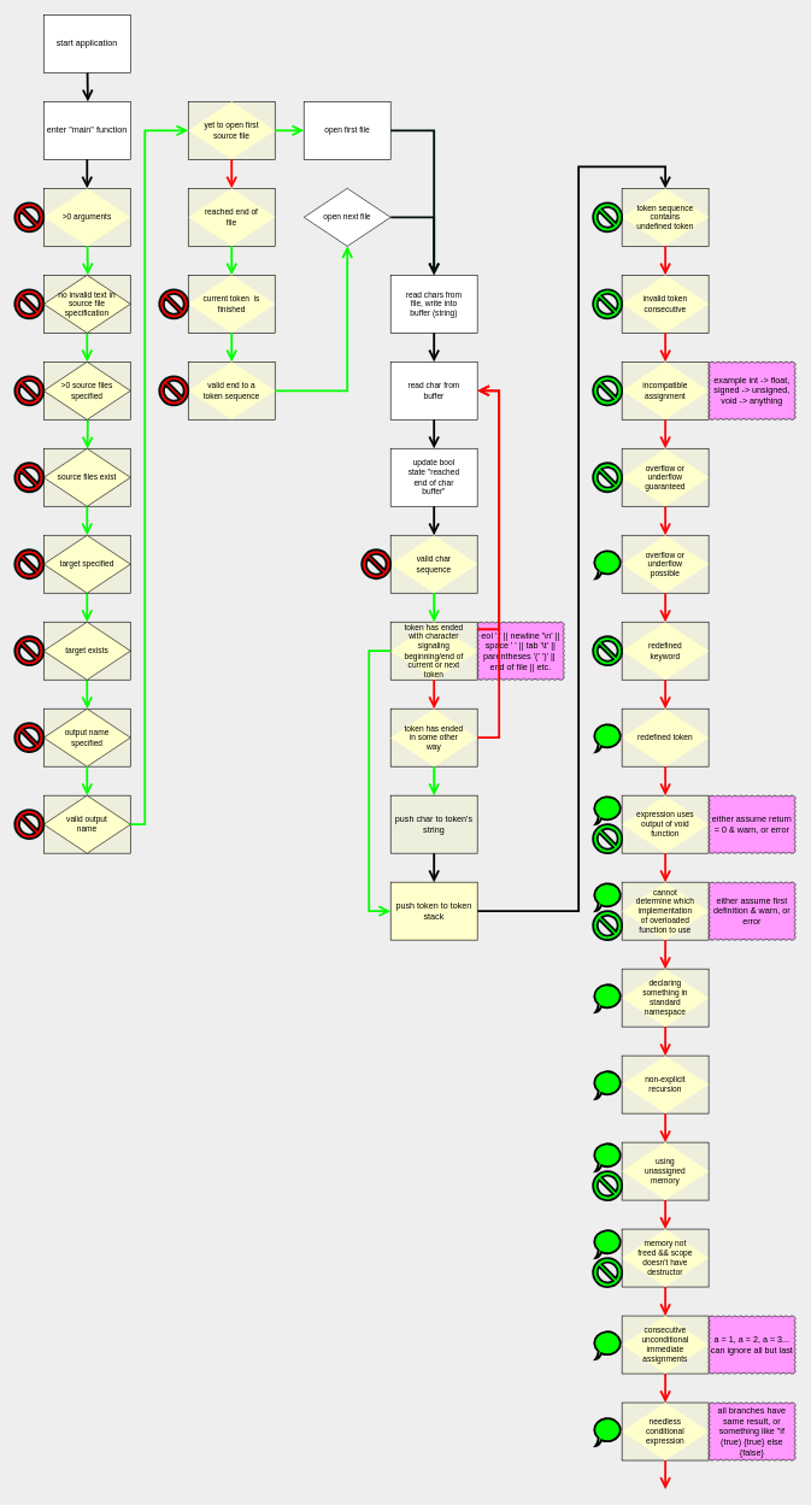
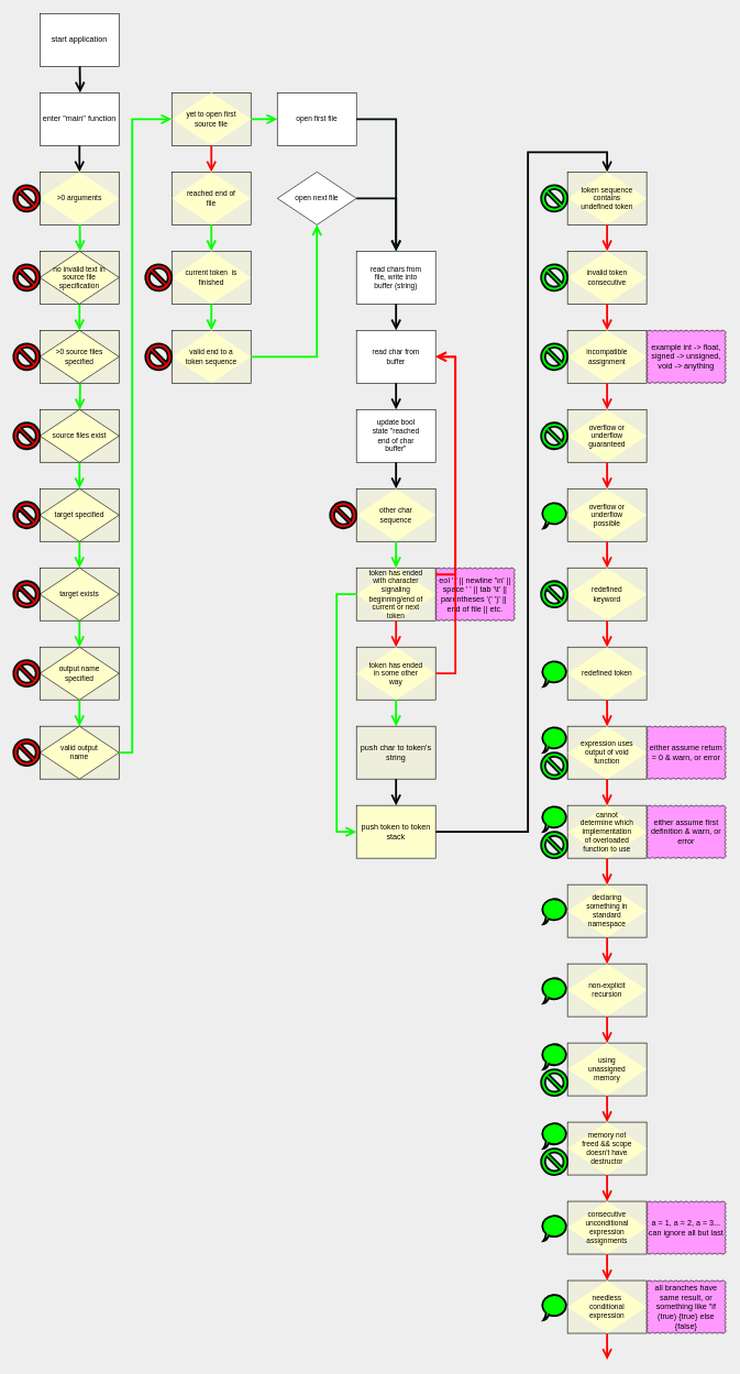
- <mxCell id="57" value="valid char sequence" style="rhombus;whiteSpace=wrap;html=1;direction=south;fontSize=11;fillColor=#FFFFCC;gradientColor=none;fillStyle=auto;strokeWidth=1;shadow=0;rounded=0;comic=0;labelBackgroundColor=none;labelBorderColor=none;spacingTop=0;spacing=20;spacingLeft=0;spacingRight=0;strokeColor=none;overflow=visible;" parent="1" vertex="1"><mxGeometry x="540" y="740" width="120" height="80" as="geometry" /></mxCell>
+ <mxCell id="57" value="other char sequence" style="rhombus;whiteSpace=wrap;html=1;direction=south;fontSize=11;fillColor=#FFFFCC;gradientColor=none;fillStyle=auto;strokeWidth=1;shadow=0;rounded=0;comic=0;labelBackgroundColor=none;labelBorderColor=none;spacingTop=0;spacing=20;spacingLeft=0;spacingRight=0;strokeColor=none;overflow=visible;" parent="1" vertex="1"><mxGeometry x="540" y="740" width="120" height="80" as="geometry" /></mxCell>
- <mxCell id="129" value="consecutive unconditional immediate assignments" style="rhombus;whiteSpace=wrap;html=1;direction=south;fontSize=11;fillColor=#FFFFCC;gradientColor=none;fillStyle=auto;strokeWidth=1;shadow=0;rounded=0;comic=0;labelBackgroundColor=none;labelBorderColor=none;spacingTop=0;spacing=20;spacingLeft=0;spacingRight=0;strokeColor=none;" parent="1" vertex="1"><mxGeometry x="860" y="1820" width="120" height="80" as="geometry" /></mxCell>
+ <mxCell id="129" value="consecutive unconditional expression assignments" style="rhombus;whiteSpace=wrap;html=1;direction=south;fontSize=11;fillColor=#FFFFCC;gradientColor=none;fillStyle=auto;strokeWidth=1;shadow=0;rounded=0;comic=0;labelBackgroundColor=none;labelBorderColor=none;spacingTop=0;spacing=20;spacingLeft=0;spacingRight=0;strokeColor=none;" parent="1" vertex="1"><mxGeometry x="860" y="1820" width="120" height="80" as="geometry" /></mxCell>
